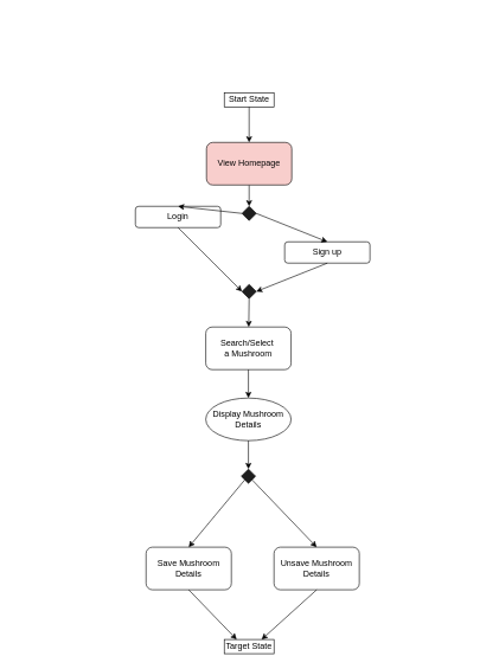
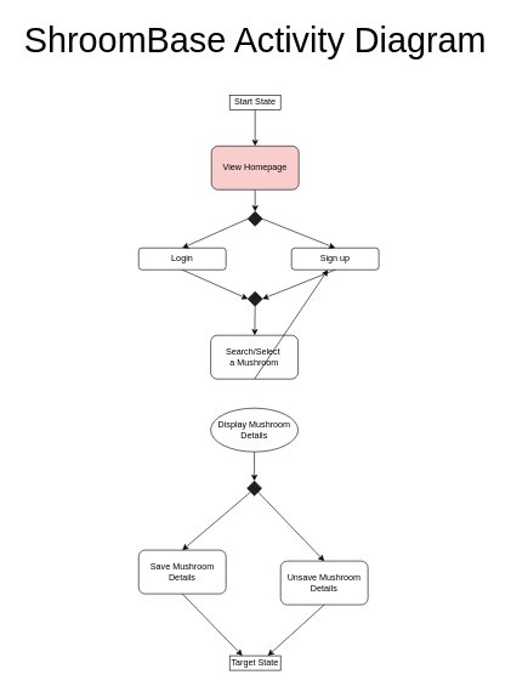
+ <mxCell id="27" value="&lt;font style=&quot;font-size: 48px;&quot;&gt;ShroomBase Activity Diagram&lt;/font&gt;" style="text;html=1;align=center;verticalAlign=middle;resizable=0;points=[];autosize=1;strokeColor=none;fillColor=none;" vertex="1" parent="1"><mxGeometry x="20" y="20" width="660" height="70" as="geometry" /></mxCell>
- <mxCell id="2" value="Login" style="rounded=1;whiteSpace=wrap;html=1;" parent="1" vertex="1"><mxGeometry x="190" y="290" width="120" height="30" as="geometry" /></mxCell>
+ <mxCell id="2" value="Login" style="rounded=1;whiteSpace=wrap;html=1;" parent="1" vertex="1"><mxGeometry x="190" y="340" width="120" height="30" as="geometry" /></mxCell>
- <mxCell id="18" value="" style="endArrow=classic;html=1;rounded=0;exitX=0.5;exitY=1;exitDx=0;exitDy=0;entryX=0.5;entryY=0;entryDx=0;entryDy=0;" parent="1" source="17" edge="1" target="4"><mxGeometry width="50" height="50" relative="1" as="geometry"><mxPoint x="325" y="580" as="sourcePoint" /><mxPoint x="340" y="560" as="targetPoint" /></mxGeometry></mxCell>
+ <mxCell id="18" value="" style="endArrow=classic;html=1;rounded=0;exitX=0.5;exitY=1;exitDx=0;exitDy=0;" parent="1" source="17" edge="1" target="3"><mxGeometry width="50" height="50" relative="1" as="geometry"><mxPoint x="325" y="580" as="sourcePoint" /><mxPoint x="340" y="560" as="targetPoint" /></mxGeometry></mxCell>
- <mxCell id="6" value="Save Mushroom&lt;br&gt;Details" style="rounded=1;whiteSpace=wrap;html=1;" parent="1" vertex="1"><mxGeometry x="205" y="770" width="120" height="60" as="geometry" /></mxCell>
+ <mxCell id="6" value="Save Mushroom&lt;br&gt;Details" style="rounded=1;whiteSpace=wrap;html=1;" parent="1" vertex="1"><mxGeometry x="190" y="755" width="120" height="60" as="geometry" /></mxCell>
